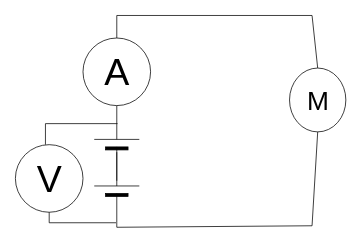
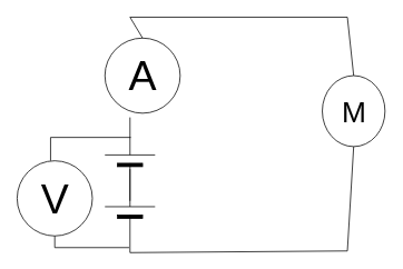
- <mxCell id="4" value="A" style="verticalLabelPosition=middle;shadow=0;dashed=0;align=center;html=1;verticalAlign=middle;strokeWidth=1;shape=ellipse;aspect=fixed;fontSize=50;" vertex="1" parent="1"><mxGeometry x="110" y="50" width="90" height="90" as="geometry" /></mxCell>
+ <mxCell id="4" value="A" style="verticalLabelPosition=middle;shadow=0;dashed=0;align=center;html=1;verticalAlign=middle;strokeWidth=1;shape=ellipse;aspect=fixed;fontSize=50;" vertex="1" parent="1"><mxGeometry x="125" y="45" width="90" height="90" as="geometry" /></mxCell>
